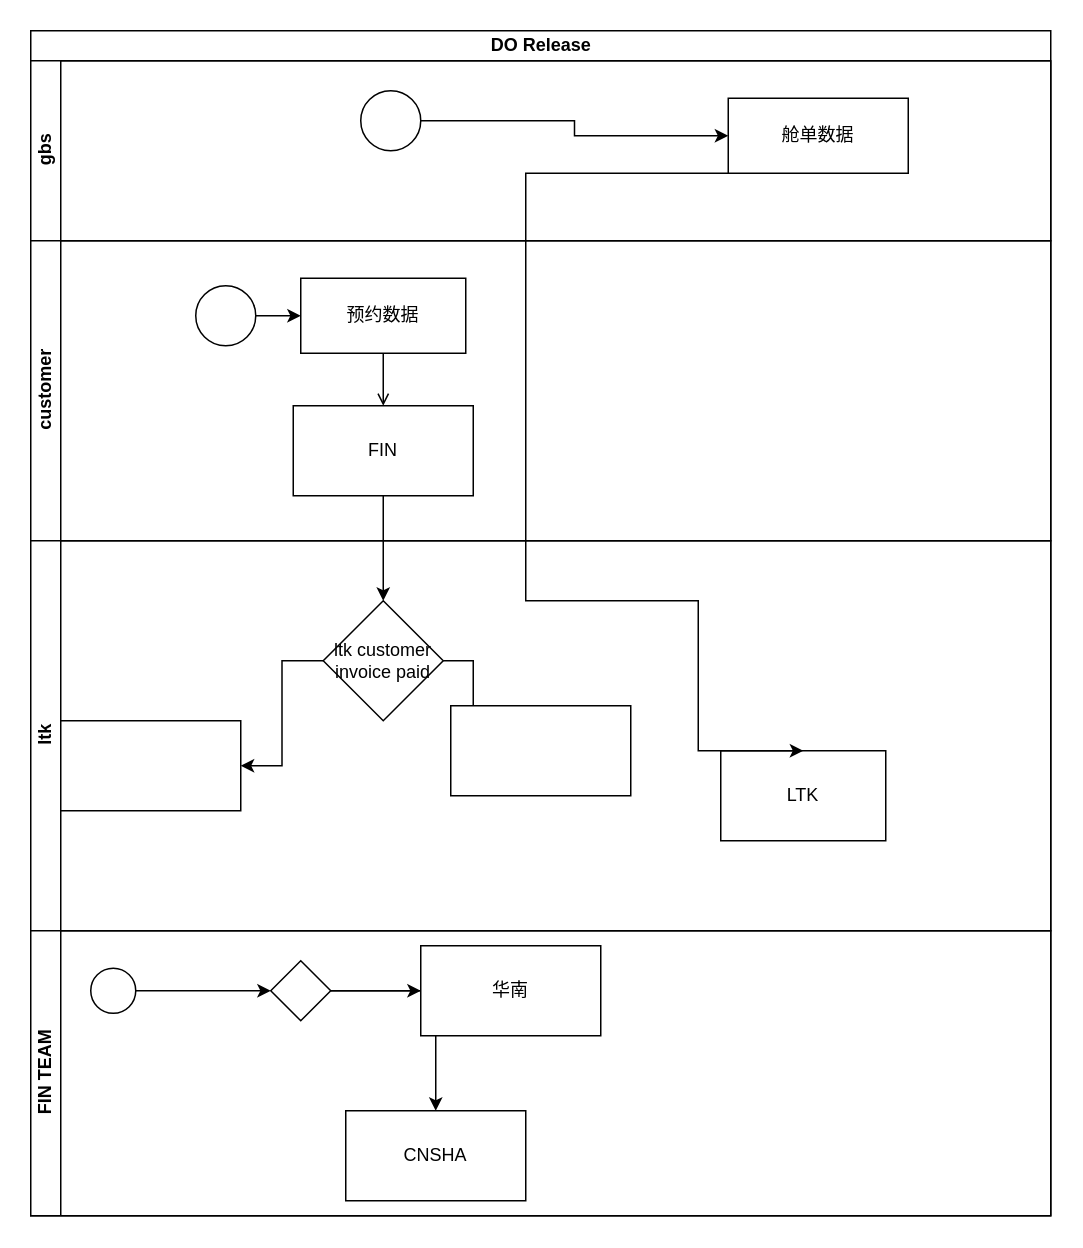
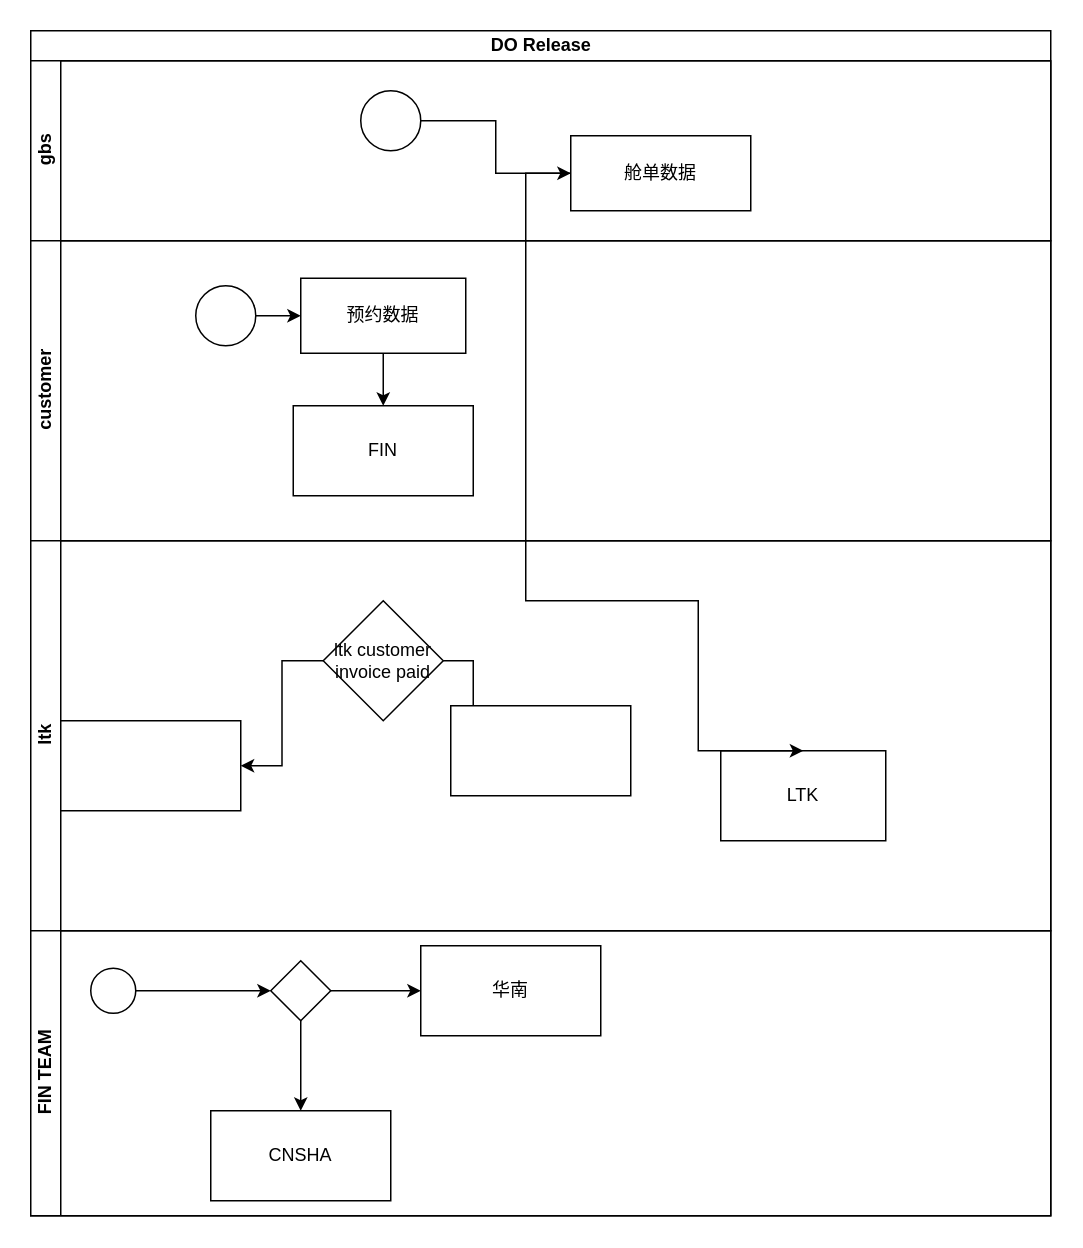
- <mxCell id="5" value="舱单数据" style="whiteSpace=wrap;html=1;" vertex="1" parent="3"><mxGeometry x="465" y="25" width="120" height="50" as="geometry" /></mxCell>
+ <mxCell id="5" value="舱单数据" style="whiteSpace=wrap;html=1;" vertex="1" parent="3"><mxGeometry x="360" y="50" width="120" height="50" as="geometry" /></mxCell>
- <mxCell id="9" value="" style="edgeStyle=orthogonalEdgeStyle;rounded=0;orthogonalLoop=1;jettySize=auto;html=1;endArrow=open;" edge="1" parent="7" source="10" target="12"><mxGeometry relative="1" as="geometry" /></mxCell>
+ <mxCell id="9" value="" style="edgeStyle=orthogonalEdgeStyle;rounded=0;orthogonalLoop=1;jettySize=auto;html=1;" edge="1" parent="7" source="10" target="12"><mxGeometry relative="1" as="geometry" /></mxCell>
- <mxCell id="29" value="" style="edgeStyle=orthogonalEdgeStyle;rounded=0;orthogonalLoop=1;jettySize=auto;html=1;" edge="1" parent="2" source="12" target="17"><mxGeometry relative="1" as="geometry" /></mxCell>
- <mxCell id="27" value="CNSHA" style="whiteSpace=wrap;html=1;" vertex="1" parent="20"><mxGeometry x="210" y="120" width="120" height="60" as="geometry" /></mxCell>
+ <mxCell id="27" value="CNSHA" style="whiteSpace=wrap;html=1;" vertex="1" parent="20"><mxGeometry x="120" y="120" width="120" height="60" as="geometry" /></mxCell>
